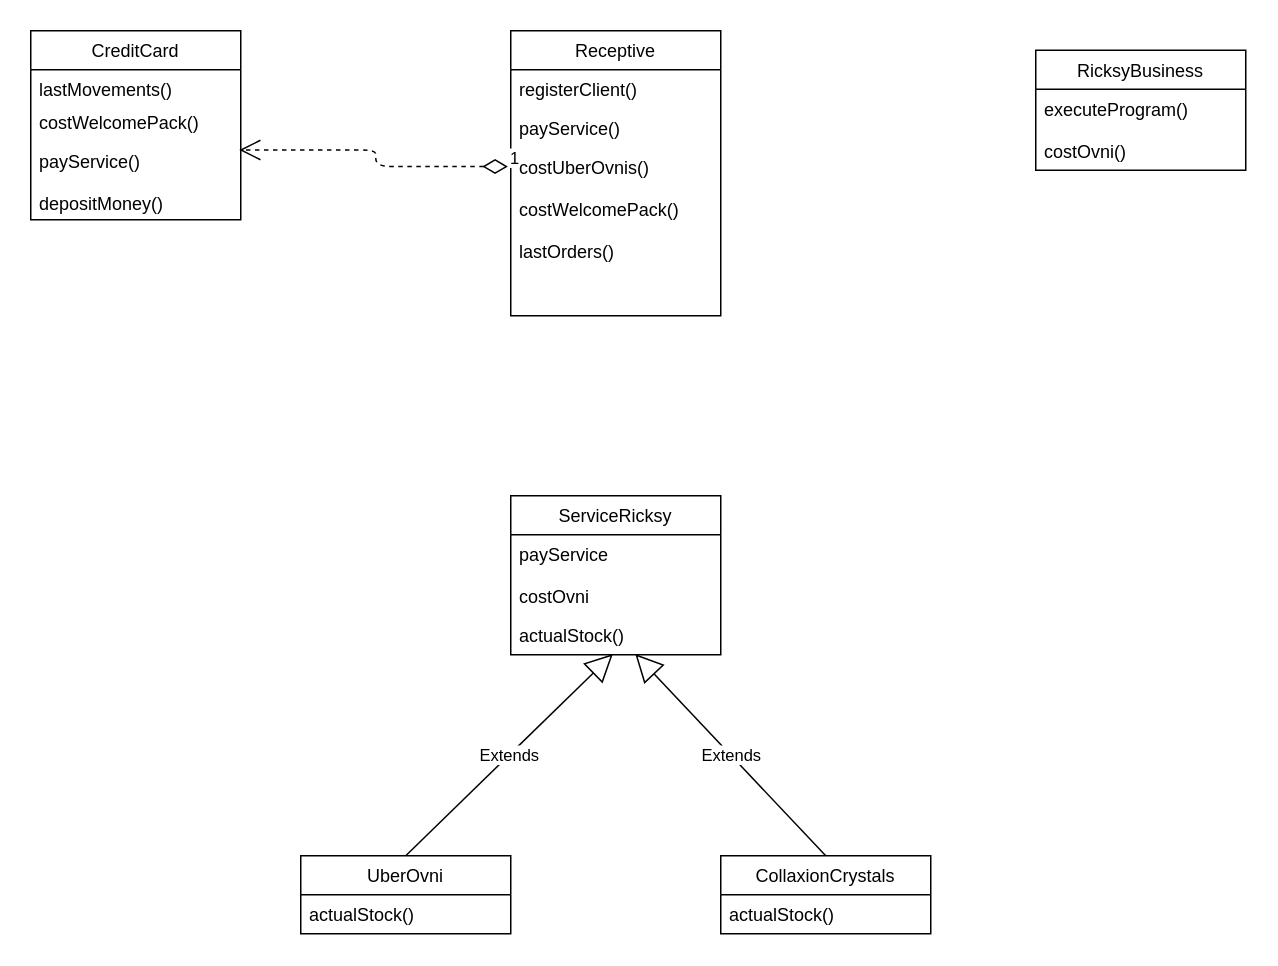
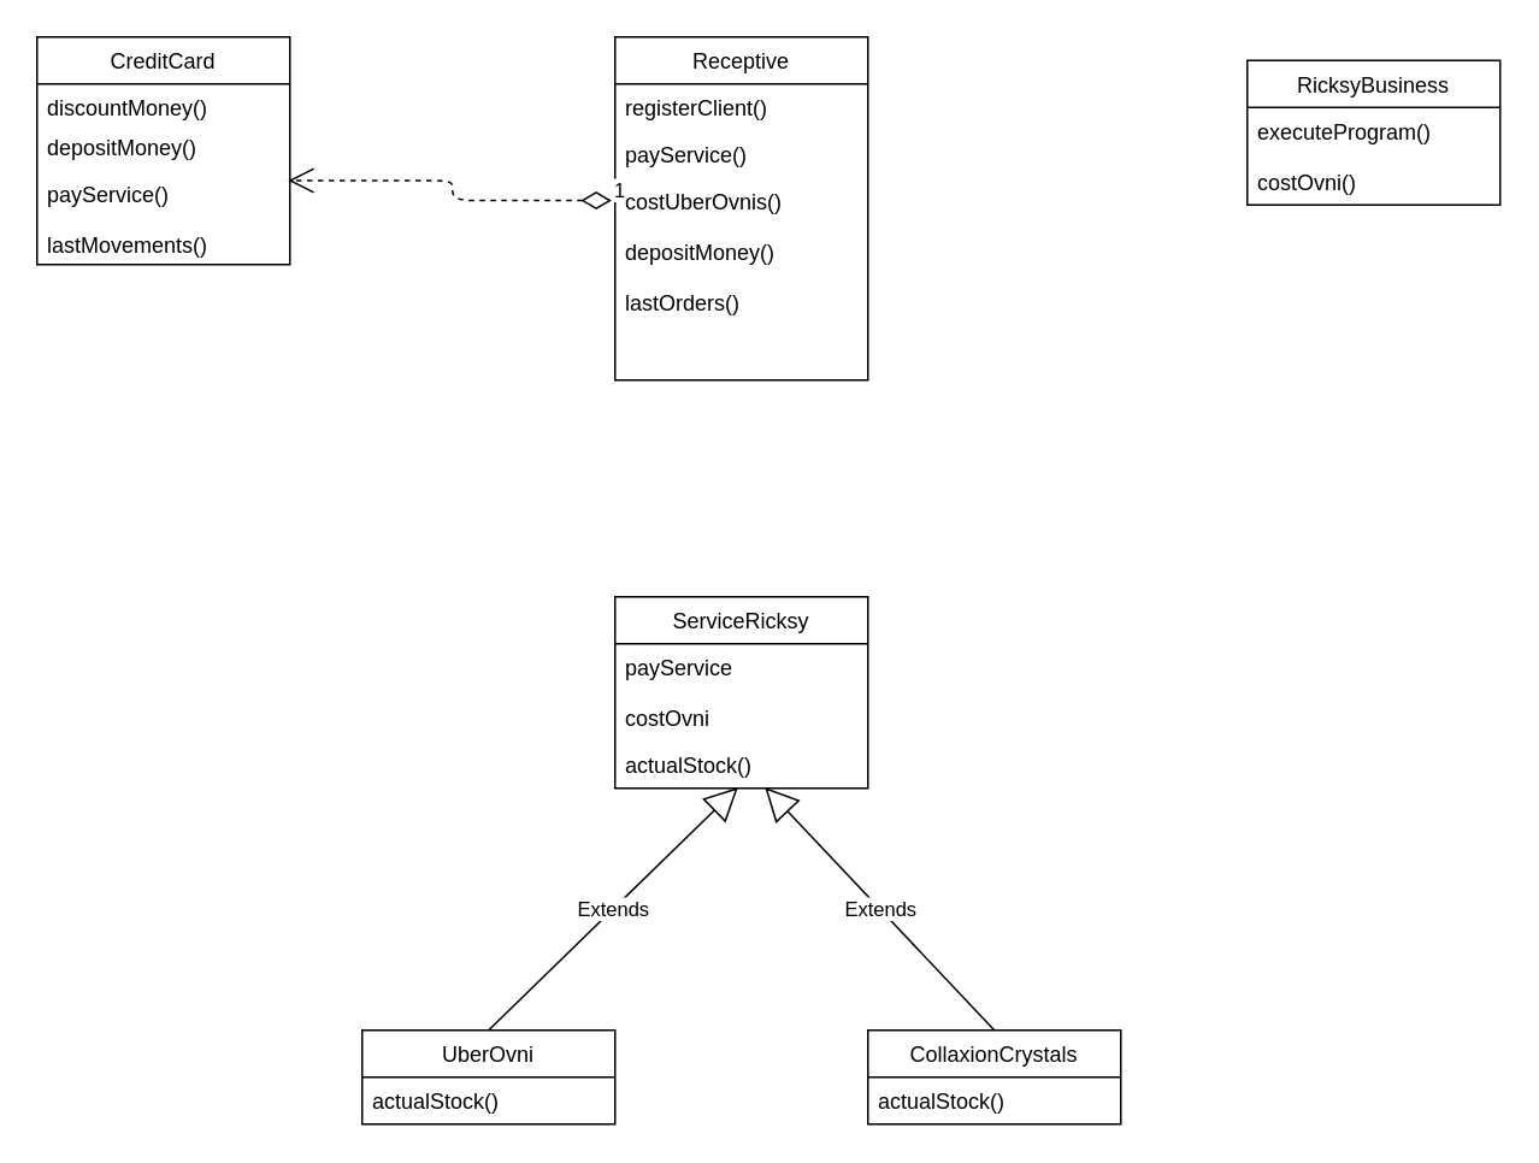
- <mxCell id="3" value="lastMovements()" style="text;strokeColor=none;fillColor=none;align=left;verticalAlign=top;spacingLeft=4;spacingRight=4;overflow=hidden;rotatable=0;points=[[0,0.5],[1,0.5]];portConstraint=eastwest;" vertex="1" parent="2"><mxGeometry y="26" width="140" height="22" as="geometry" /></mxCell>
+ <mxCell id="3" value="discountMoney()" style="text;strokeColor=none;fillColor=none;align=left;verticalAlign=top;spacingLeft=4;spacingRight=4;overflow=hidden;rotatable=0;points=[[0,0.5],[1,0.5]];portConstraint=eastwest;" vertex="1" parent="2"><mxGeometry y="26" width="140" height="22" as="geometry" /></mxCell>
- <mxCell id="4" value="costWelcomePack()" style="text;strokeColor=none;fillColor=none;align=left;verticalAlign=top;spacingLeft=4;spacingRight=4;overflow=hidden;rotatable=0;points=[[0,0.5],[1,0.5]];portConstraint=eastwest;" vertex="1" parent="2"><mxGeometry y="48" width="140" height="26" as="geometry" /></mxCell>
+ <mxCell id="4" value="depositMoney()" style="text;strokeColor=none;fillColor=none;align=left;verticalAlign=top;spacingLeft=4;spacingRight=4;overflow=hidden;rotatable=0;points=[[0,0.5],[1,0.5]];portConstraint=eastwest;" vertex="1" parent="2"><mxGeometry y="48" width="140" height="26" as="geometry" /></mxCell>
- <mxCell id="5" value="payService()&#10;&#10;depositMoney()" style="text;strokeColor=none;fillColor=none;align=left;verticalAlign=top;spacingLeft=4;spacingRight=4;overflow=hidden;rotatable=0;points=[[0,0.5],[1,0.5]];portConstraint=eastwest;" vertex="1" parent="2"><mxGeometry y="74" width="140" height="52" as="geometry" /></mxCell>
+ <mxCell id="5" value="payService()&#10;&#10;lastMovements()" style="text;strokeColor=none;fillColor=none;align=left;verticalAlign=top;spacingLeft=4;spacingRight=4;overflow=hidden;rotatable=0;points=[[0,0.5],[1,0.5]];portConstraint=eastwest;" vertex="1" parent="2"><mxGeometry y="74" width="140" height="52" as="geometry" /></mxCell>
- <mxCell id="9" value="costUberOvnis()&#10;&#10;costWelcomePack()&#10;&#10;lastOrders()" style="text;strokeColor=none;fillColor=none;align=left;verticalAlign=top;spacingLeft=4;spacingRight=4;overflow=hidden;rotatable=0;points=[[0,0.5],[1,0.5]];portConstraint=eastwest;" vertex="1" parent="6"><mxGeometry y="78" width="140" height="112" as="geometry" /></mxCell>
+ <mxCell id="9" value="costUberOvnis()&#10;&#10;depositMoney()&#10;&#10;lastOrders()" style="text;strokeColor=none;fillColor=none;align=left;verticalAlign=top;spacingLeft=4;spacingRight=4;overflow=hidden;rotatable=0;points=[[0,0.5],[1,0.5]];portConstraint=eastwest;" vertex="1" parent="6"><mxGeometry y="78" width="140" height="112" as="geometry" /></mxCell>
